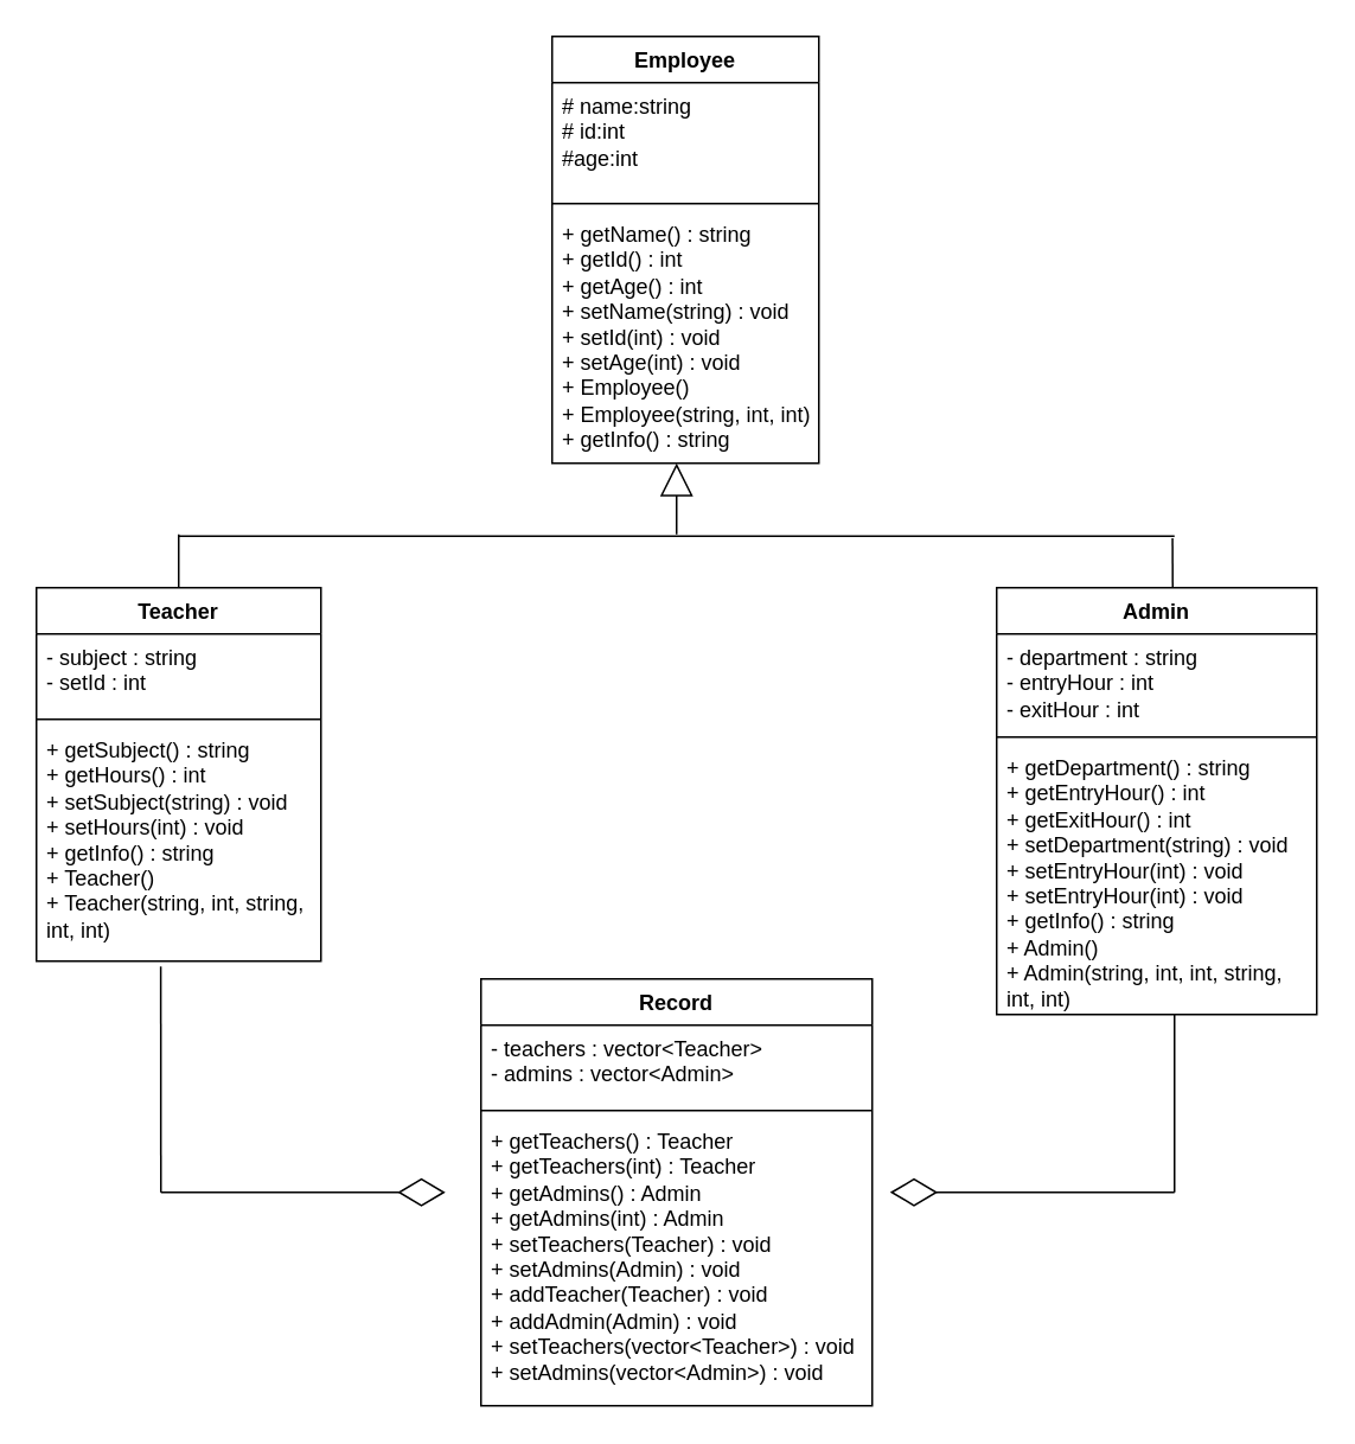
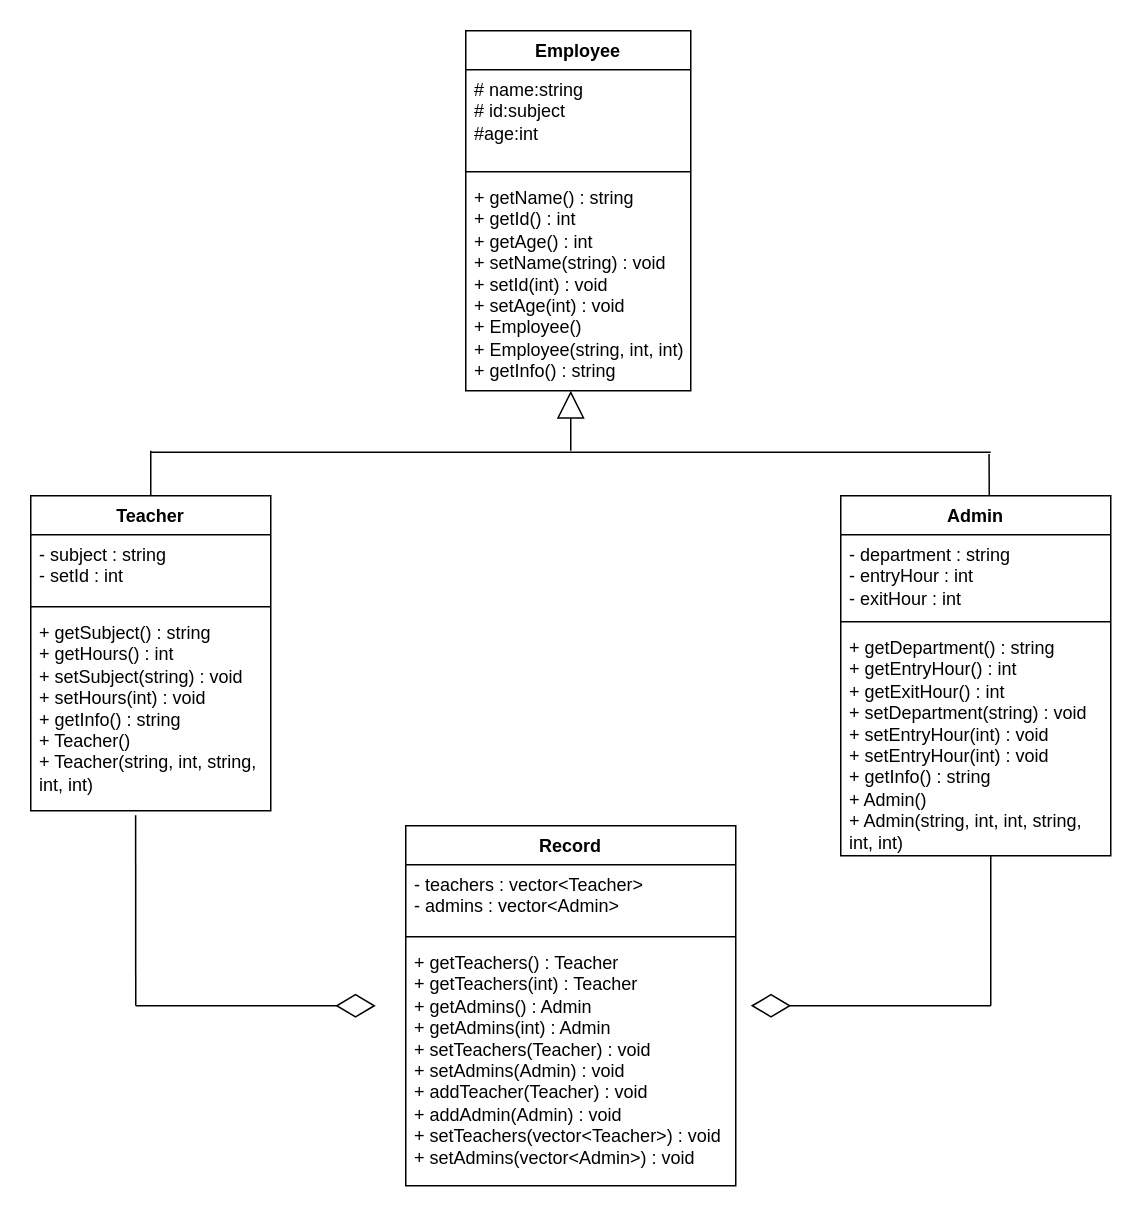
- <mxCell id="3" value="# name:string&lt;div&gt;# id:int&lt;/div&gt;&lt;div&gt;#age:int&lt;/div&gt;" style="text;strokeColor=none;fillColor=none;align=left;verticalAlign=top;spacingLeft=4;spacingRight=4;overflow=hidden;rotatable=0;points=[[0,0.5],[1,0.5]];portConstraint=eastwest;whiteSpace=wrap;html=1;" vertex="1" parent="2"><mxGeometry y="26" width="150" height="64" as="geometry" /></mxCell>
+ <mxCell id="3" value="# name:string&lt;div&gt;# id:subject&lt;/div&gt;&lt;div&gt;#age:int&lt;/div&gt;" style="text;strokeColor=none;fillColor=none;align=left;verticalAlign=top;spacingLeft=4;spacingRight=4;overflow=hidden;rotatable=0;points=[[0,0.5],[1,0.5]];portConstraint=eastwest;whiteSpace=wrap;html=1;" vertex="1" parent="2"><mxGeometry y="26" width="150" height="64" as="geometry" /></mxCell>
